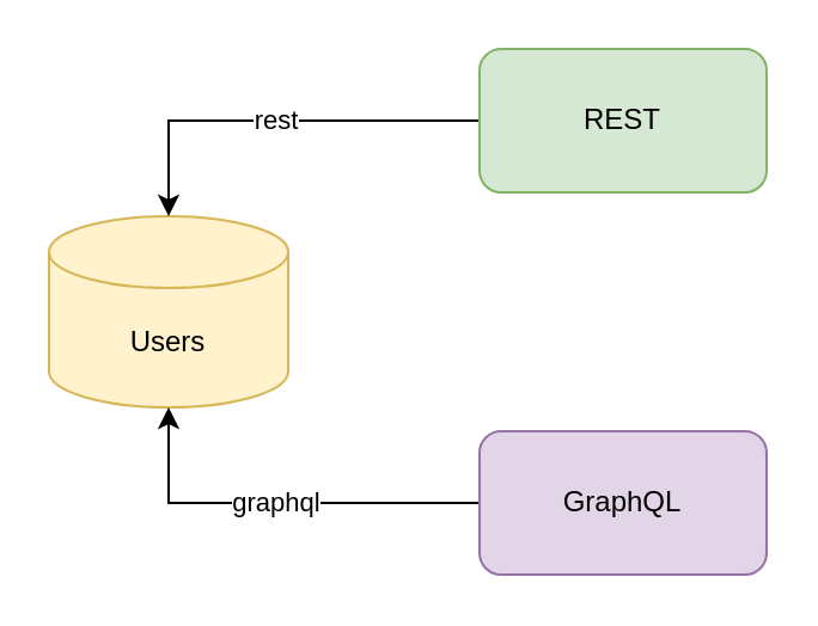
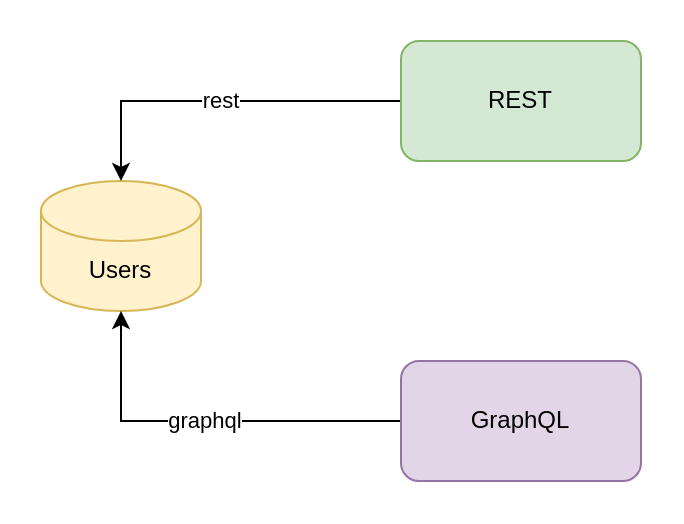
- <mxCell id="2" value="Users" style="shape=cylinder3;whiteSpace=wrap;html=1;boundedLbl=1;backgroundOutline=1;size=15;fillColor=#fff2cc;strokeColor=#d6b656;" parent="1" vertex="1"><mxGeometry x="20" y="90" width="100" height="80" as="geometry" /></mxCell>
+ <mxCell id="2" value="Users" style="shape=cylinder3;whiteSpace=wrap;html=1;boundedLbl=1;backgroundOutline=1;size=15;fillColor=#fff2cc;strokeColor=#d6b656;" parent="1" vertex="1"><mxGeometry x="20" y="90" width="80" height="65" as="geometry" /></mxCell>
